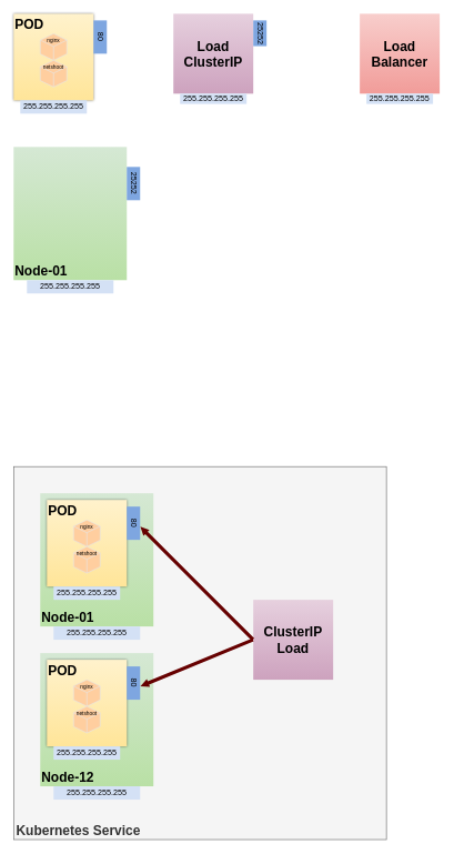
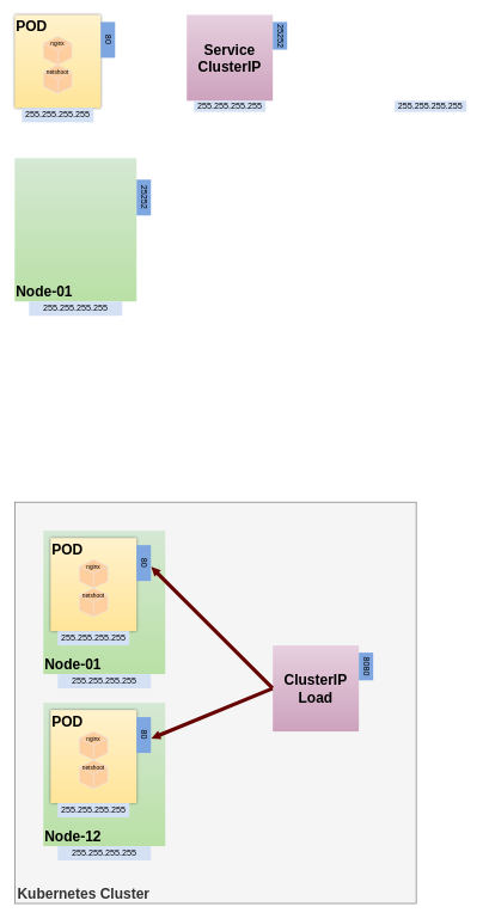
- <mxCell id="11" value="Load&lt;div&gt;ClusterIP&lt;/div&gt;" style="rounded=0;whiteSpace=wrap;html=1;align=center;verticalAlign=middle;fontSize=20;fontStyle=1;fillColor=#E6D0DE;strokeColor=none;gradientColor=#CDA2BE;" parent="10" vertex="1"><mxGeometry width="120" height="120" as="geometry" /></mxCell>
+ <mxCell id="11" value="Service&lt;div&gt;ClusterIP&lt;/div&gt;" style="rounded=0;whiteSpace=wrap;html=1;align=center;verticalAlign=middle;fontSize=20;fontStyle=1;fillColor=#E6D0DE;strokeColor=none;gradientColor=#CDA2BE;" parent="10" vertex="1"><mxGeometry width="120" height="120" as="geometry" /></mxCell>
- <mxCell id="34" value="Load&lt;div&gt;Balancer&lt;/div&gt;" style="rounded=0;whiteSpace=wrap;html=1;fontSize=20;fontStyle=1;gradientColor=#F19C99;fillColor=#F8CECC;strokeColor=none;" parent="33" vertex="1"><mxGeometry width="120" height="120" as="geometry" /></mxCell>
+ <mxCell id="32" value="8080" style="rounded=0;whiteSpace=wrap;html=1;fontSize=12;strokeColor=none;fillColor=#7EA6E0;textDirection=vertical-lr;" parent="30" vertex="1"><mxGeometry x="120" y="10.002" width="20.0" height="38.636" as="geometry" /></mxCell>
- <mxCell id="2" value="Kubernetes Service" style="rounded=0;whiteSpace=wrap;html=1;align=left;verticalAlign=bottom;fontStyle=1;fontSize=20;spacingLeft=2;strokeColor=#666666;fillColor=#f5f5f5;fontColor=#333333;" vertex="1" parent="1"><mxGeometry x="20" y="700" width="560" height="560" as="geometry" /></mxCell>
+ <mxCell id="2" value="Kubernetes Cluster" style="rounded=0;whiteSpace=wrap;html=1;align=left;verticalAlign=bottom;fontStyle=1;fontSize=20;spacingLeft=2;strokeColor=#666666;fillColor=#f5f5f5;fontColor=#333333;" vertex="1" parent="1"><mxGeometry x="20" y="700" width="560" height="560" as="geometry" /></mxCell>
